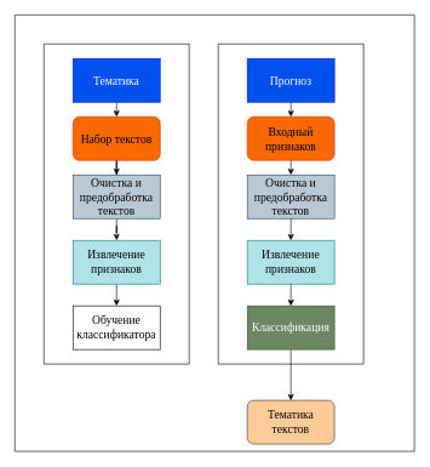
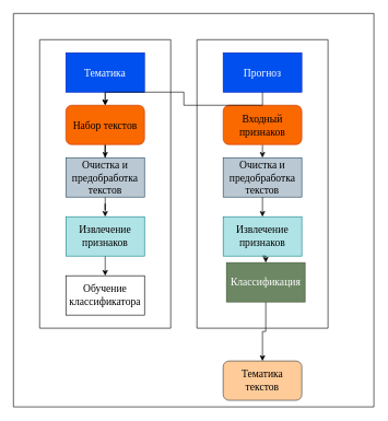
- <mxCell id="24" style="edgeStyle=orthogonalEdgeStyle;rounded=0;orthogonalLoop=1;jettySize=auto;html=1;exitX=0.5;exitY=1;exitDx=0;exitDy=0;entryX=0.5;entryY=0;entryDx=0;entryDy=0;" edge="1" parent="1" source="13" target="23"><mxGeometry relative="1" as="geometry" /></mxCell>
+ <mxCell id="24" style="edgeStyle=orthogonalEdgeStyle;rounded=0;orthogonalLoop=1;jettySize=auto;html=1;exitX=0.5;exitY=1;exitDx=0;exitDy=0;" edge="1" parent="1" source="13" target="6"><mxGeometry relative="1" as="geometry" /></mxCell>
- <mxCell id="17" value="Классификация" style="rounded=0;whiteSpace=wrap;html=1;fontSize=16;fontFamily=Times New Roman;fillColor=#6d8764;fontColor=#ffffff;strokeColor=#3A5431;" parent="16" vertex="1"><mxGeometry x="320" y="400" width="120" height="60" as="geometry" /></mxCell>
+ <mxCell id="17" value="Классификация" style="rounded=0;whiteSpace=wrap;html=1;fontSize=16;fontFamily=Times New Roman;fillColor=#6d8764;fontColor=#ffffff;strokeColor=#3A5431;" parent="16" vertex="1"><mxGeometry x="325" y="380" width="120" height="60" as="geometry" /></mxCell>
